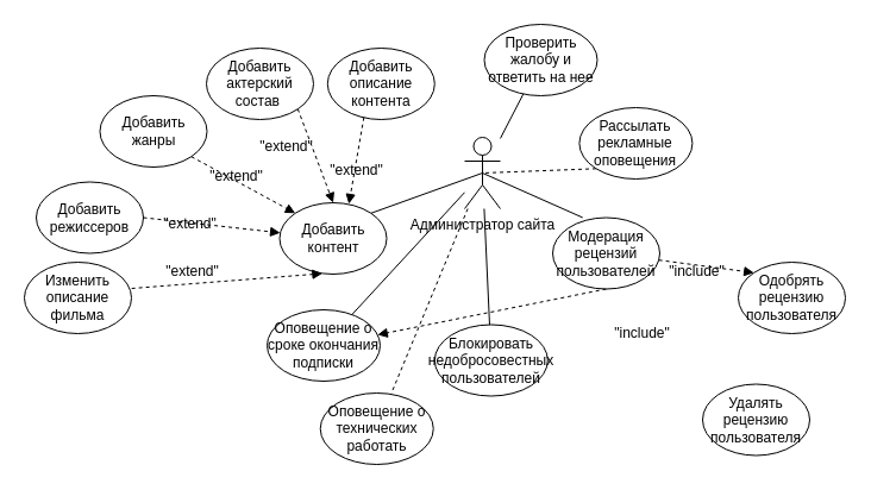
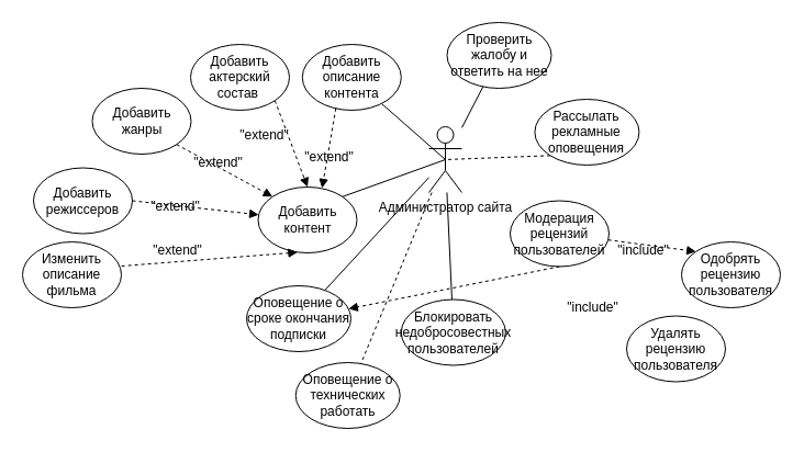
- <mxCell id="9" value="" style="endArrow=none;html=1;rounded=0;exitX=0.5;exitY=0.5;exitDx=0;exitDy=0;exitPerimeter=0;entryX=0.28;entryY=-0.001;entryDx=0;entryDy=0;entryPerimeter=0;" edge="1" parent="1" source="6" target="23"><mxGeometry width="50" height="50" relative="1" as="geometry"><mxPoint x="670" y="-170" as="sourcePoint" /><mxPoint x="470" y="252" as="targetPoint" /></mxGeometry></mxCell>
+ <mxCell id="9" value="" style="endArrow=none;html=1;rounded=0;exitX=0.5;exitY=0.5;exitDx=0;exitDy=0;exitPerimeter=0;" edge="1" parent="1" source="6" target="17"><mxGeometry width="50" height="50" relative="1" as="geometry"><mxPoint x="670" y="-170" as="sourcePoint" /><mxPoint x="470" y="252" as="targetPoint" /></mxGeometry></mxCell>
- <mxCell id="24" value="Удалять рецензию пользователя" style="ellipse;whiteSpace=wrap;html=1;" vertex="1" parent="1"><mxGeometry x="590" y="322.5" width="90" height="60" as="geometry" /></mxCell>
+ <mxCell id="24" value="Удалять рецензию пользователя" style="ellipse;whiteSpace=wrap;html=1;" vertex="1" parent="1"><mxGeometry x="570" y="287.5" width="90" height="60" as="geometry" /></mxCell>
